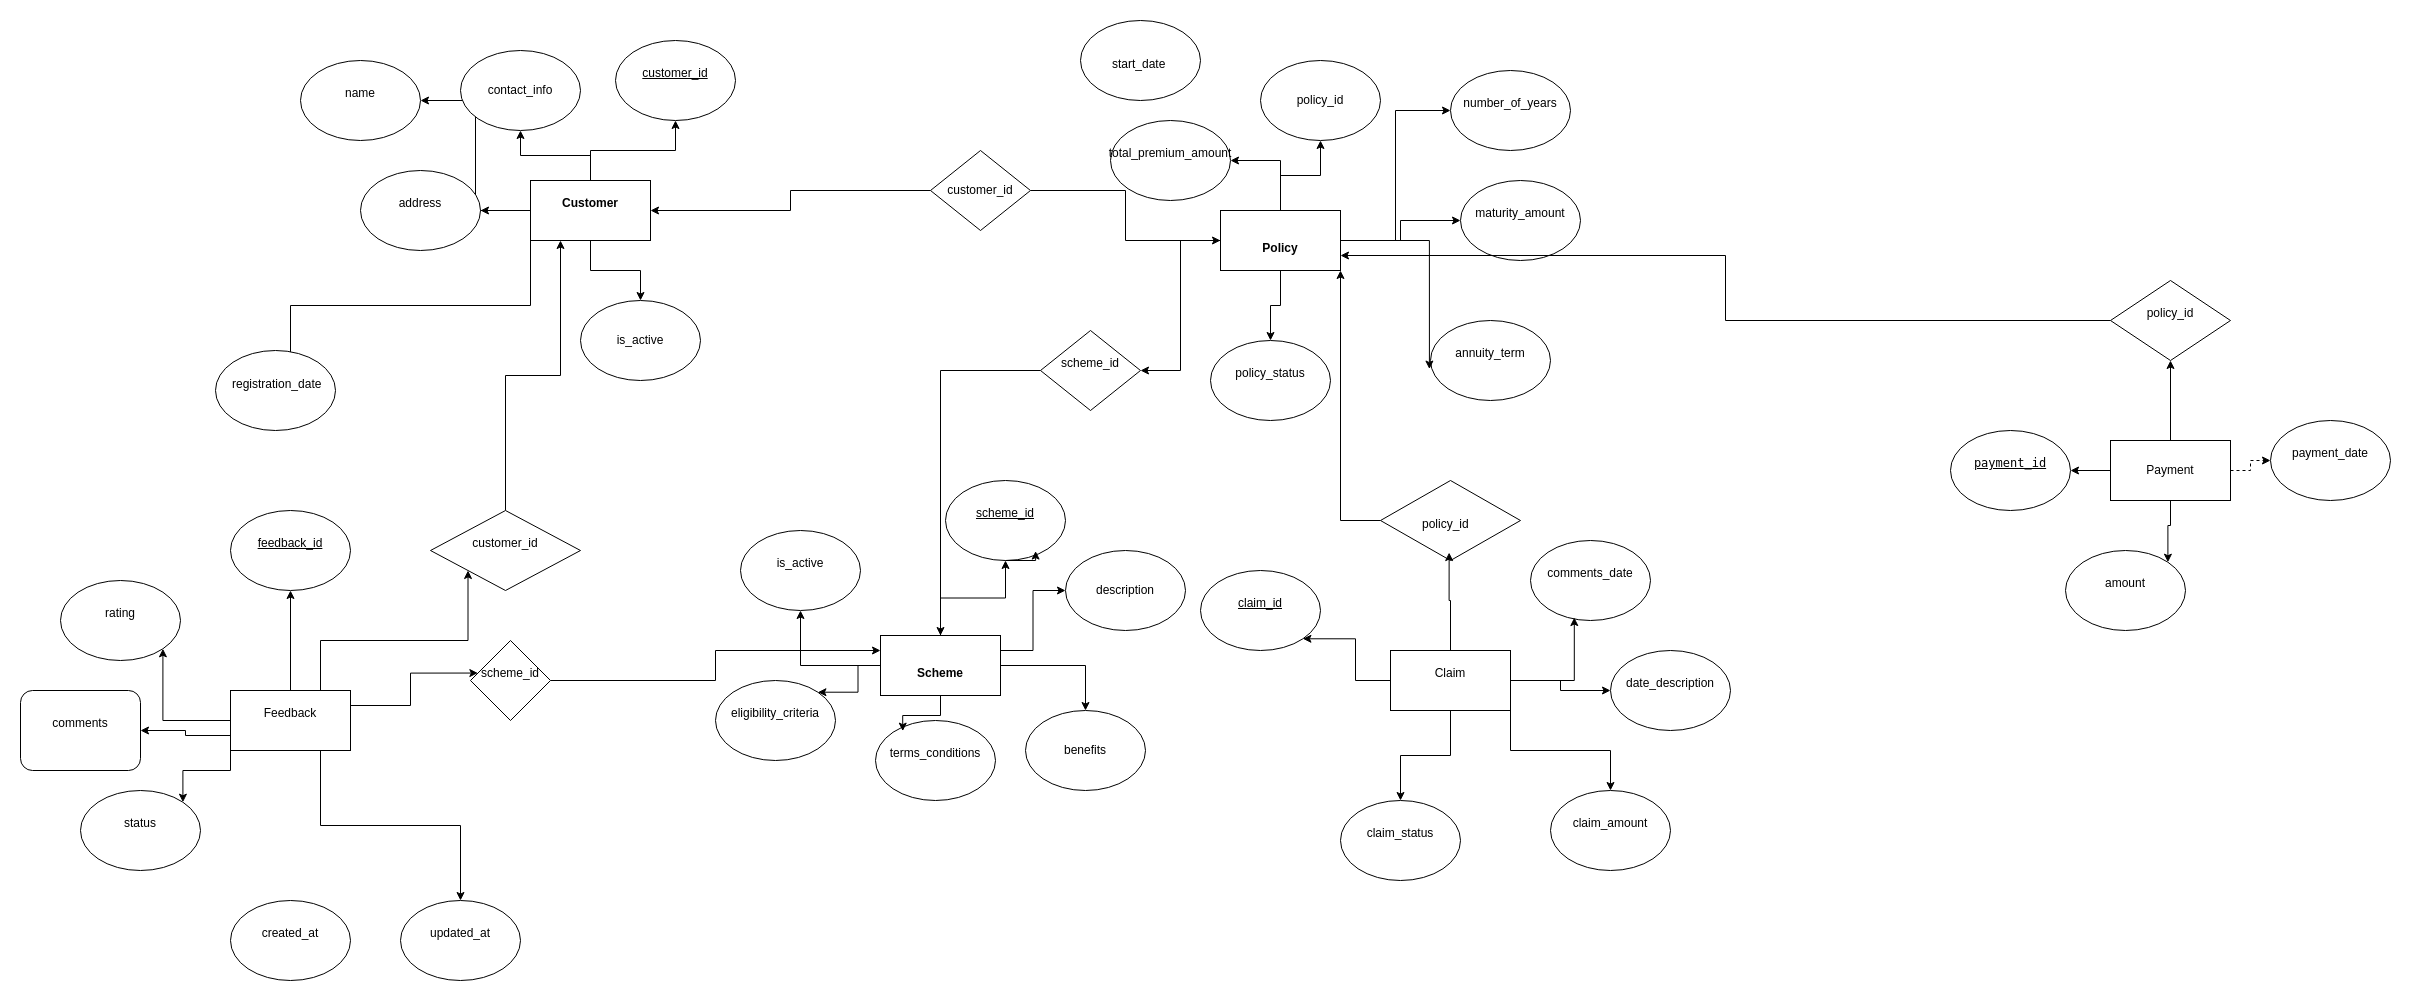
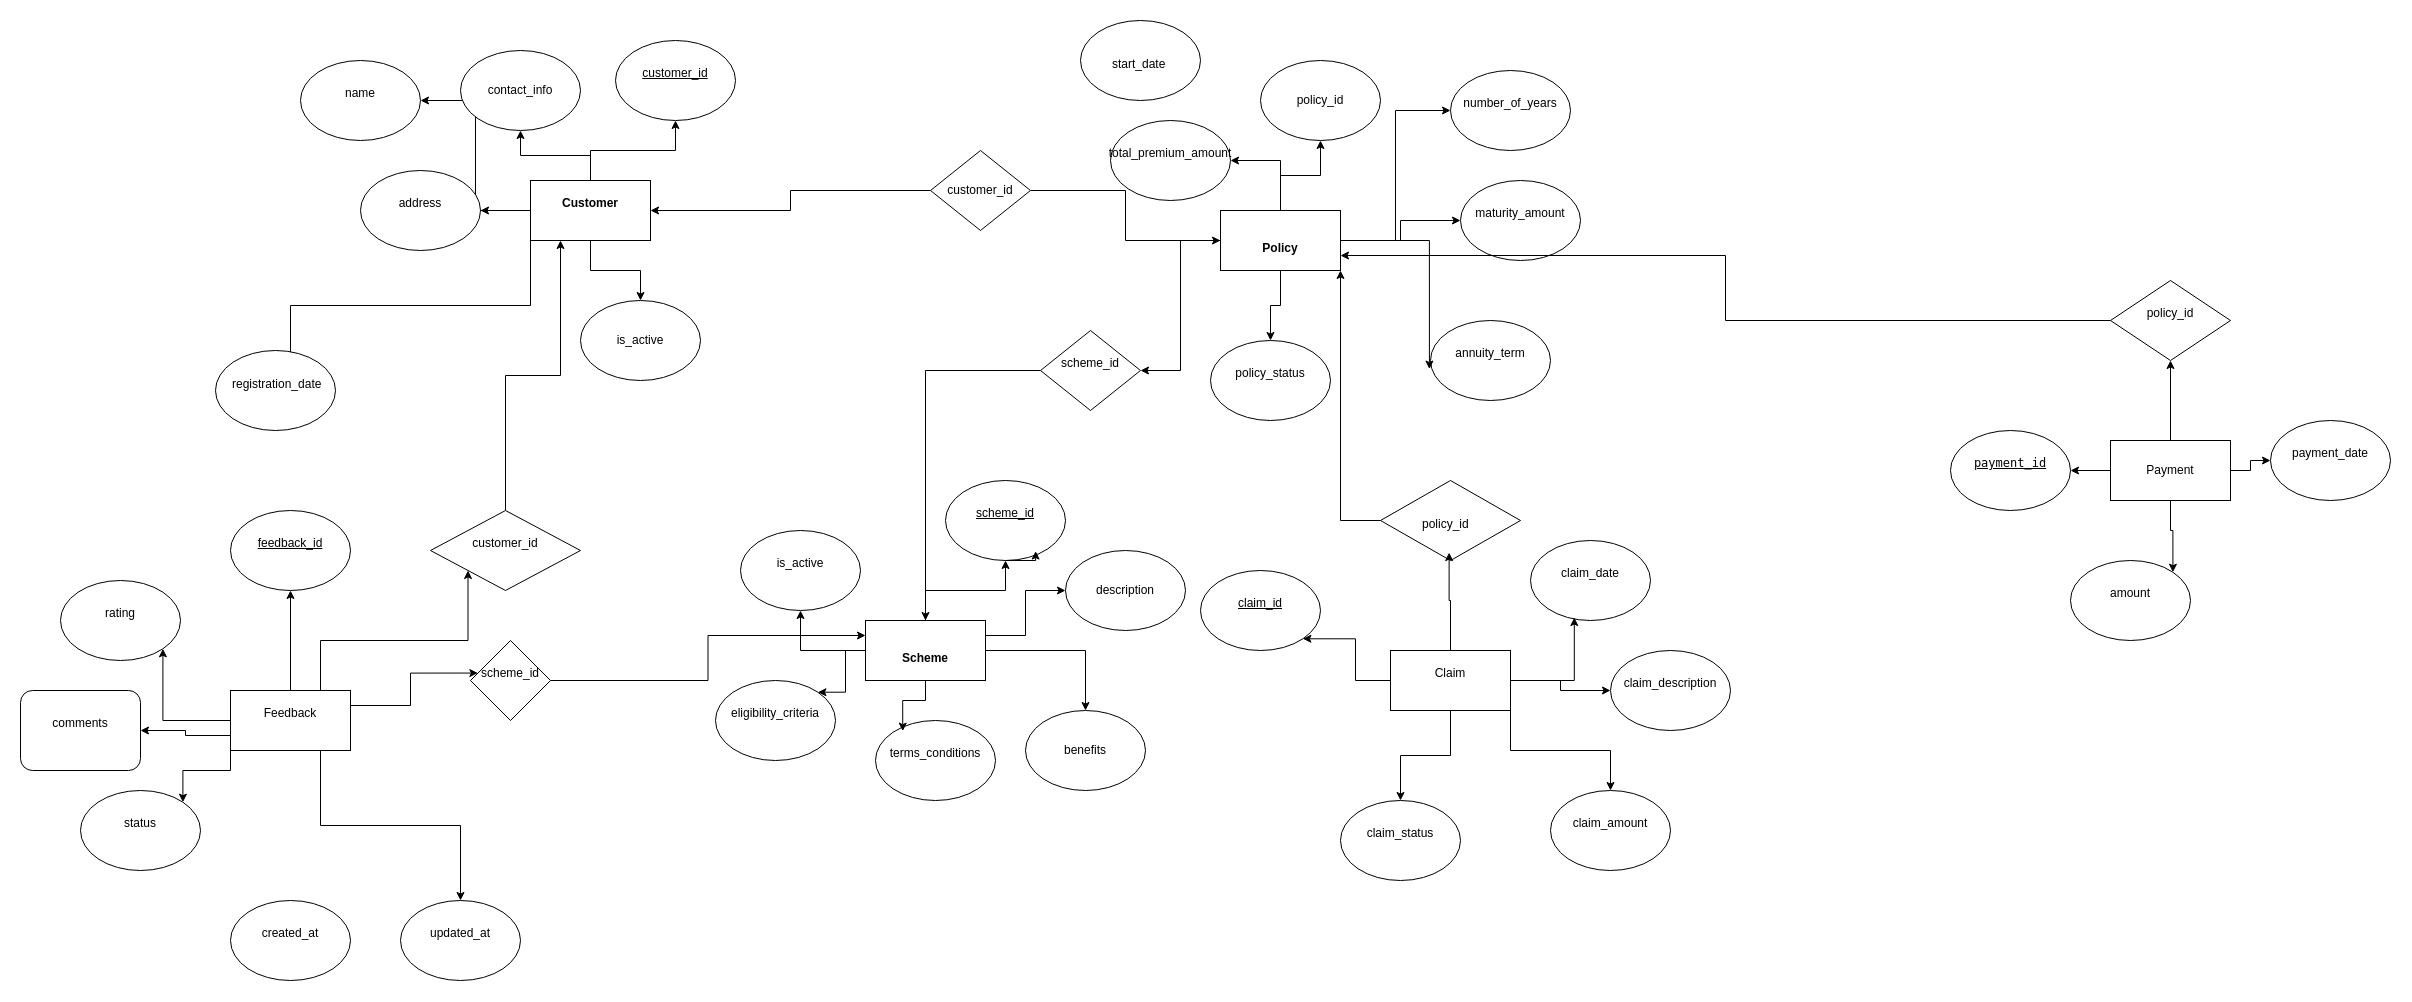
- <mxCell id="43" style="edgeStyle=orthogonalEdgeStyle;rounded=0;orthogonalLoop=1;jettySize=auto;html=1;exitX=1;exitY=0.5;exitDx=0;exitDy=0;dashed=1;" edge="1" parent="39" source="44" target="45"><mxGeometry relative="1" as="geometry" /></mxCell>
+ <mxCell id="43" style="edgeStyle=orthogonalEdgeStyle;rounded=0;orthogonalLoop=1;jettySize=auto;html=1;exitX=1;exitY=0.5;exitDx=0;exitDy=0;" edge="1" parent="39" source="44" target="45"><mxGeometry relative="1" as="geometry" /></mxCell>
- <mxCell id="58" value="&#10;comments_date&#10;&#10;" style="ellipse;whiteSpace=wrap;html=1;" vertex="1" parent="1"><mxGeometry x="1530" y="540" width="120" height="80" as="geometry" /></mxCell>
+ <mxCell id="58" value="&#10;claim_date&#10;&#10;" style="ellipse;whiteSpace=wrap;html=1;" vertex="1" parent="1"><mxGeometry x="1530" y="540" width="120" height="80" as="geometry" /></mxCell>
- <mxCell id="46" value="&#10;amount&#10;&#10;" style="ellipse;whiteSpace=wrap;html=1;" vertex="1" parent="39"><mxGeometry x="115" y="270" width="120" height="80" as="geometry" /></mxCell>
+ <mxCell id="46" value="&#10;amount&#10;&#10;" style="ellipse;whiteSpace=wrap;html=1;" vertex="1" parent="39"><mxGeometry x="120" y="280" width="120" height="80" as="geometry" /></mxCell>
- <mxCell id="8" value="&lt;b&gt;&lt;br&gt;Scheme&lt;br&gt;&lt;/b&gt;" style="rounded=0;whiteSpace=wrap;html=1;" vertex="1" parent="2"><mxGeometry x="165" y="155" width="120" height="60" as="geometry" /></mxCell>
+ <mxCell id="8" value="&lt;b&gt;&lt;br&gt;Scheme&lt;br&gt;&lt;/b&gt;" style="rounded=0;whiteSpace=wrap;html=1;" vertex="1" parent="2"><mxGeometry x="150" y="140" width="120" height="60" as="geometry" /></mxCell>
- <mxCell id="57" value="&#10;date_description&#10;&#10;" style="ellipse;whiteSpace=wrap;html=1;" vertex="1" parent="1"><mxGeometry x="1610" y="650" width="120" height="80" as="geometry" /></mxCell>
+ <mxCell id="57" value="&#10;claim_description&#10;&#10;" style="ellipse;whiteSpace=wrap;html=1;" vertex="1" parent="1"><mxGeometry x="1610" y="650" width="120" height="80" as="geometry" /></mxCell>
